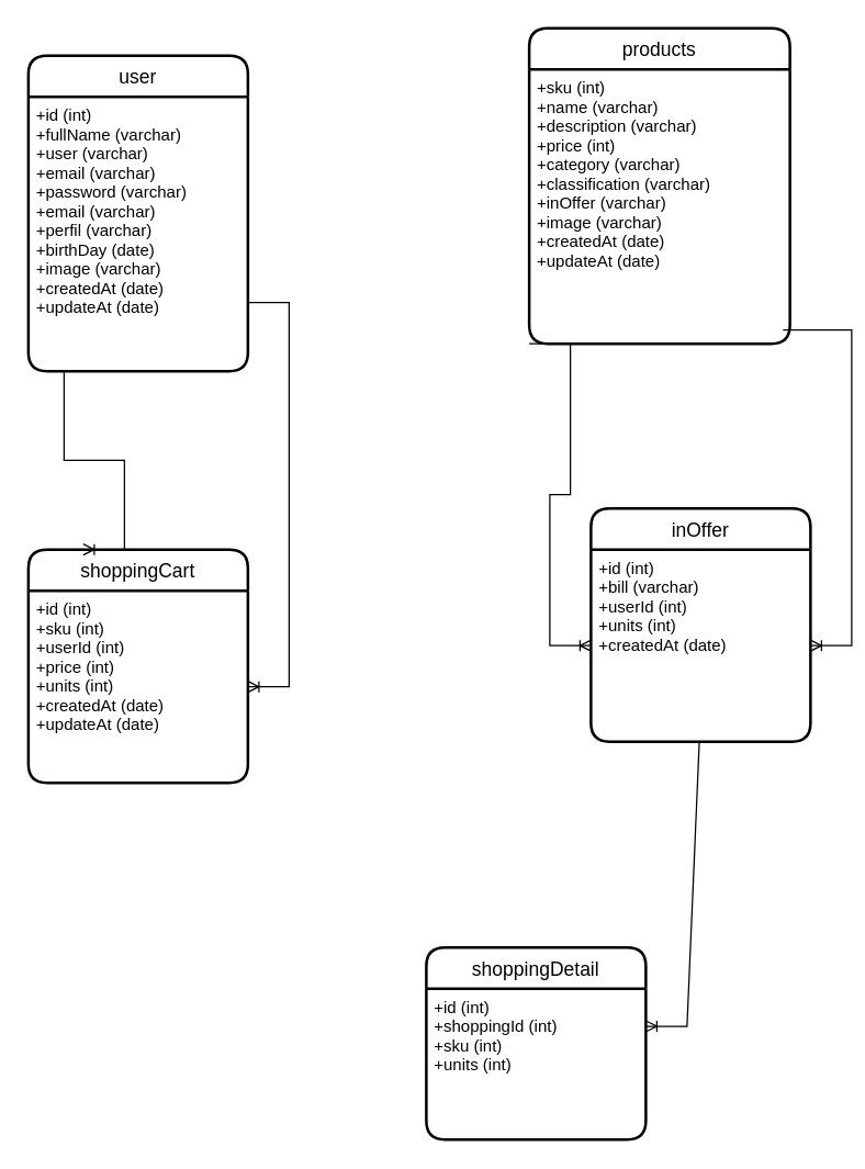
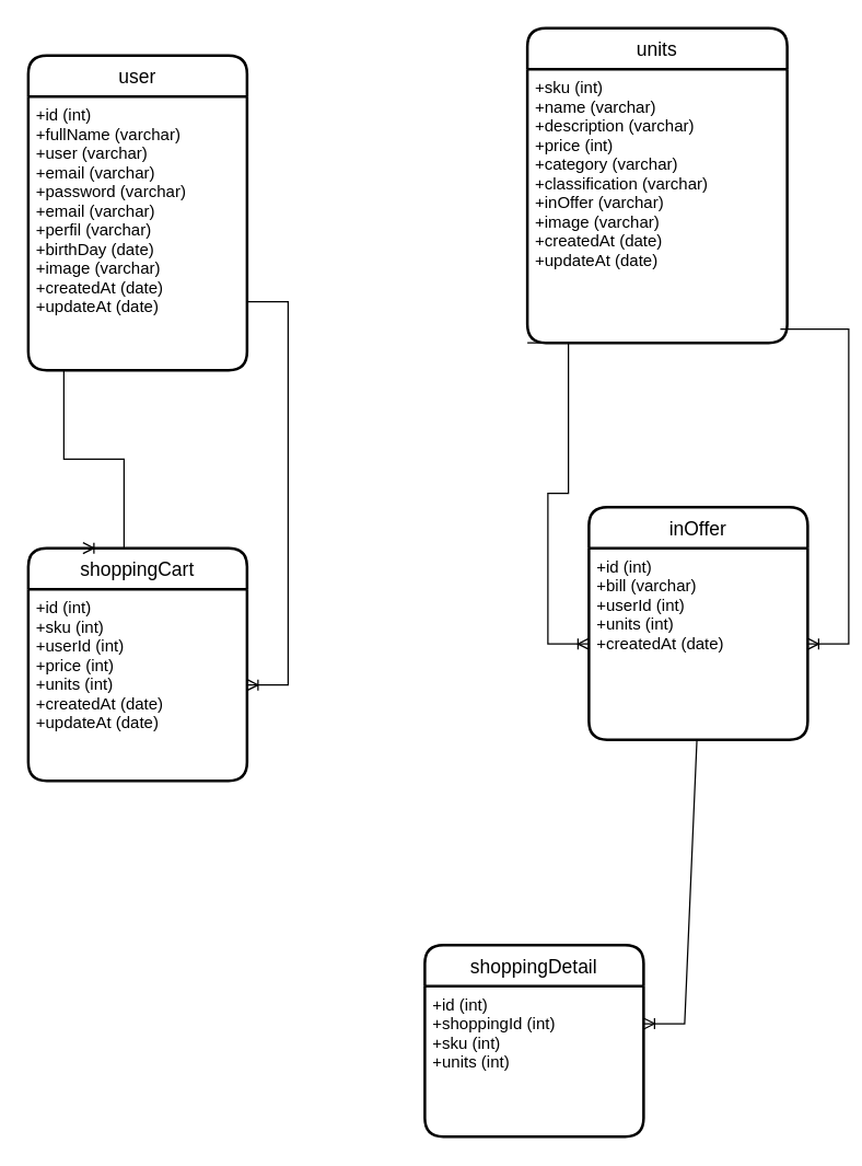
- <mxCell id="4" value="products" style="swimlane;childLayout=stackLayout;horizontal=1;startSize=30;horizontalStack=0;rounded=1;fontSize=14;fontStyle=0;strokeWidth=2;resizeParent=0;resizeLast=1;shadow=0;dashed=0;align=center;" vertex="1" parent="1"><mxGeometry x="385" y="20" width="190" height="230" as="geometry" /></mxCell>
+ <mxCell id="4" value="units" style="swimlane;childLayout=stackLayout;horizontal=1;startSize=30;horizontalStack=0;rounded=1;fontSize=14;fontStyle=0;strokeWidth=2;resizeParent=0;resizeLast=1;shadow=0;dashed=0;align=center;" vertex="1" parent="1"><mxGeometry x="385" y="20" width="190" height="230" as="geometry" /></mxCell>
